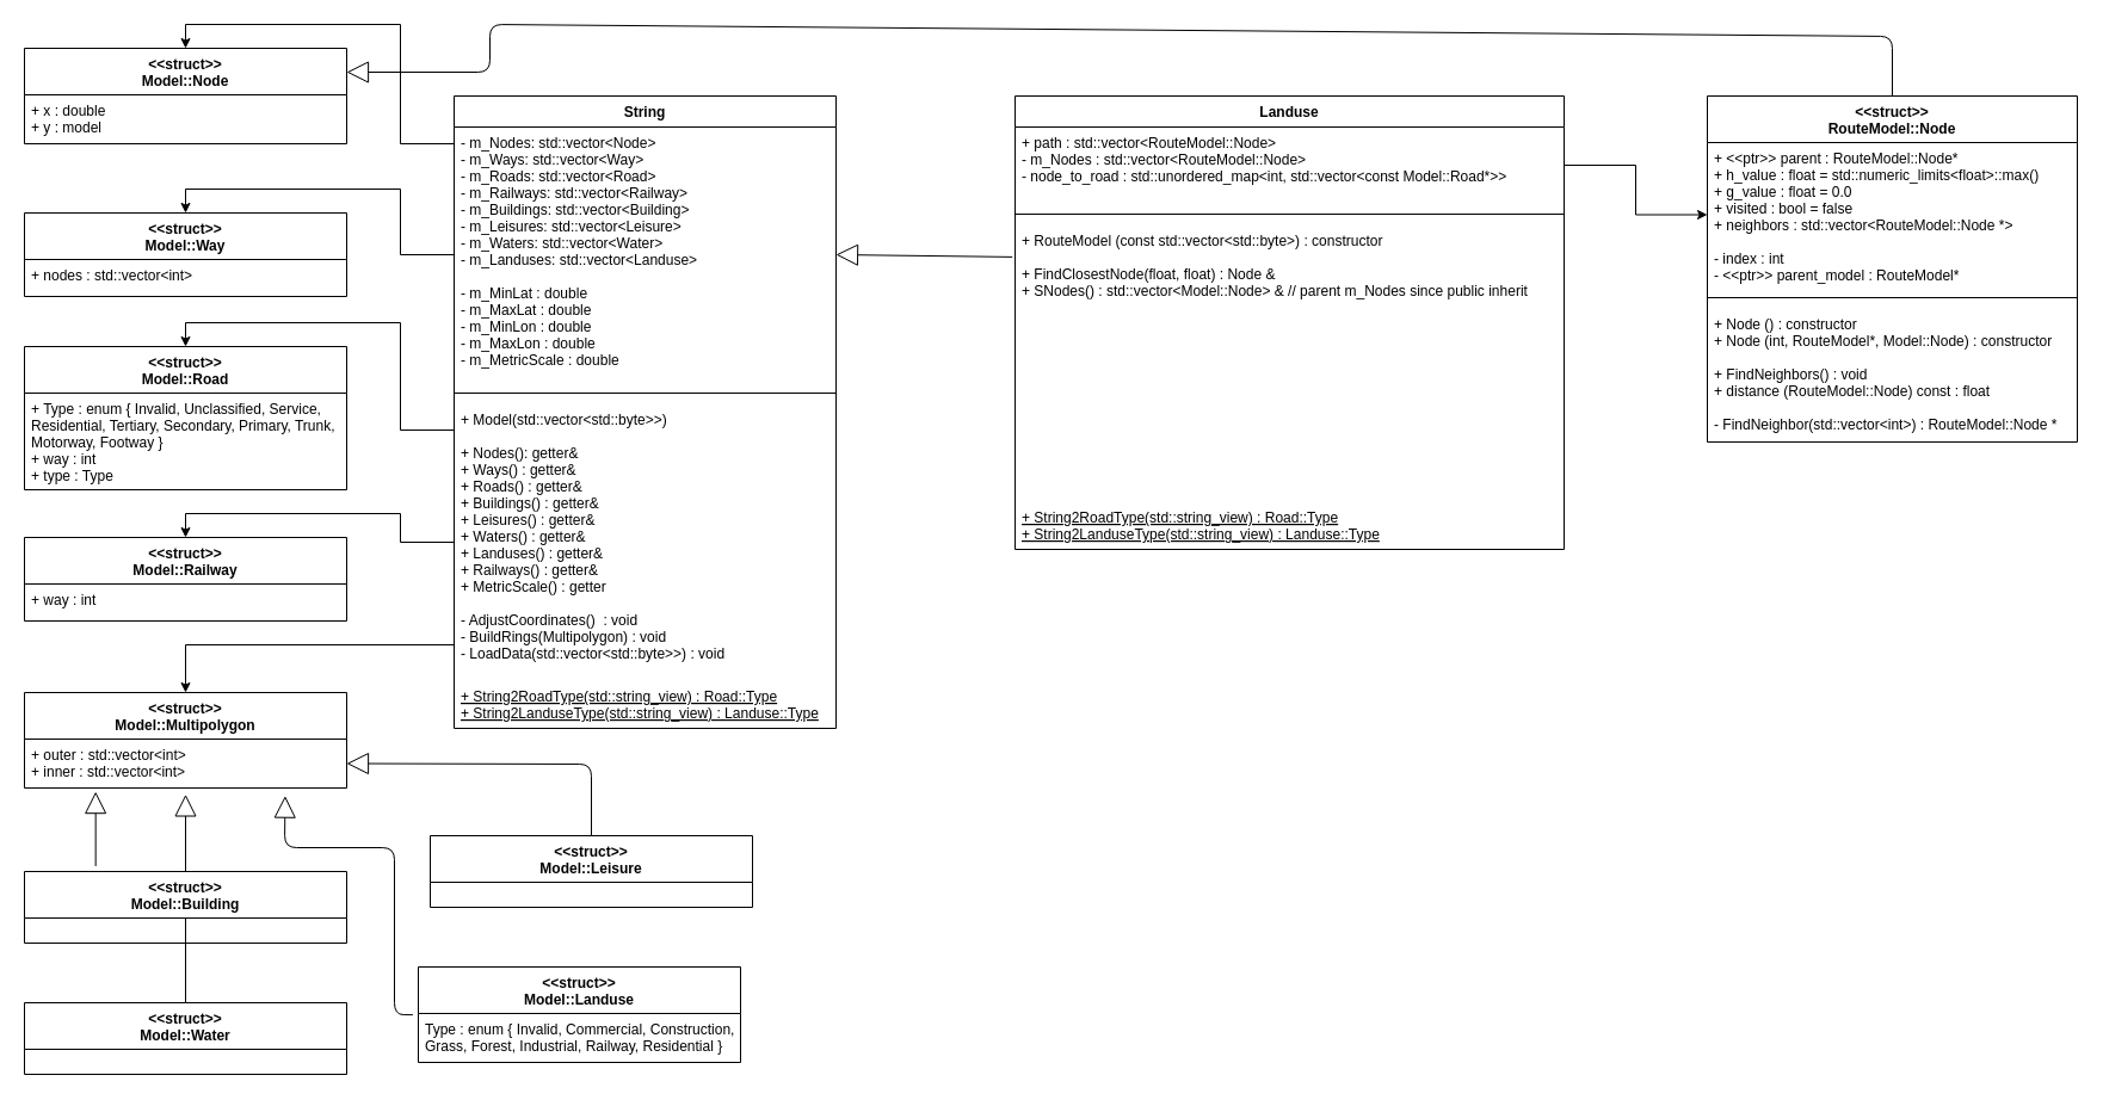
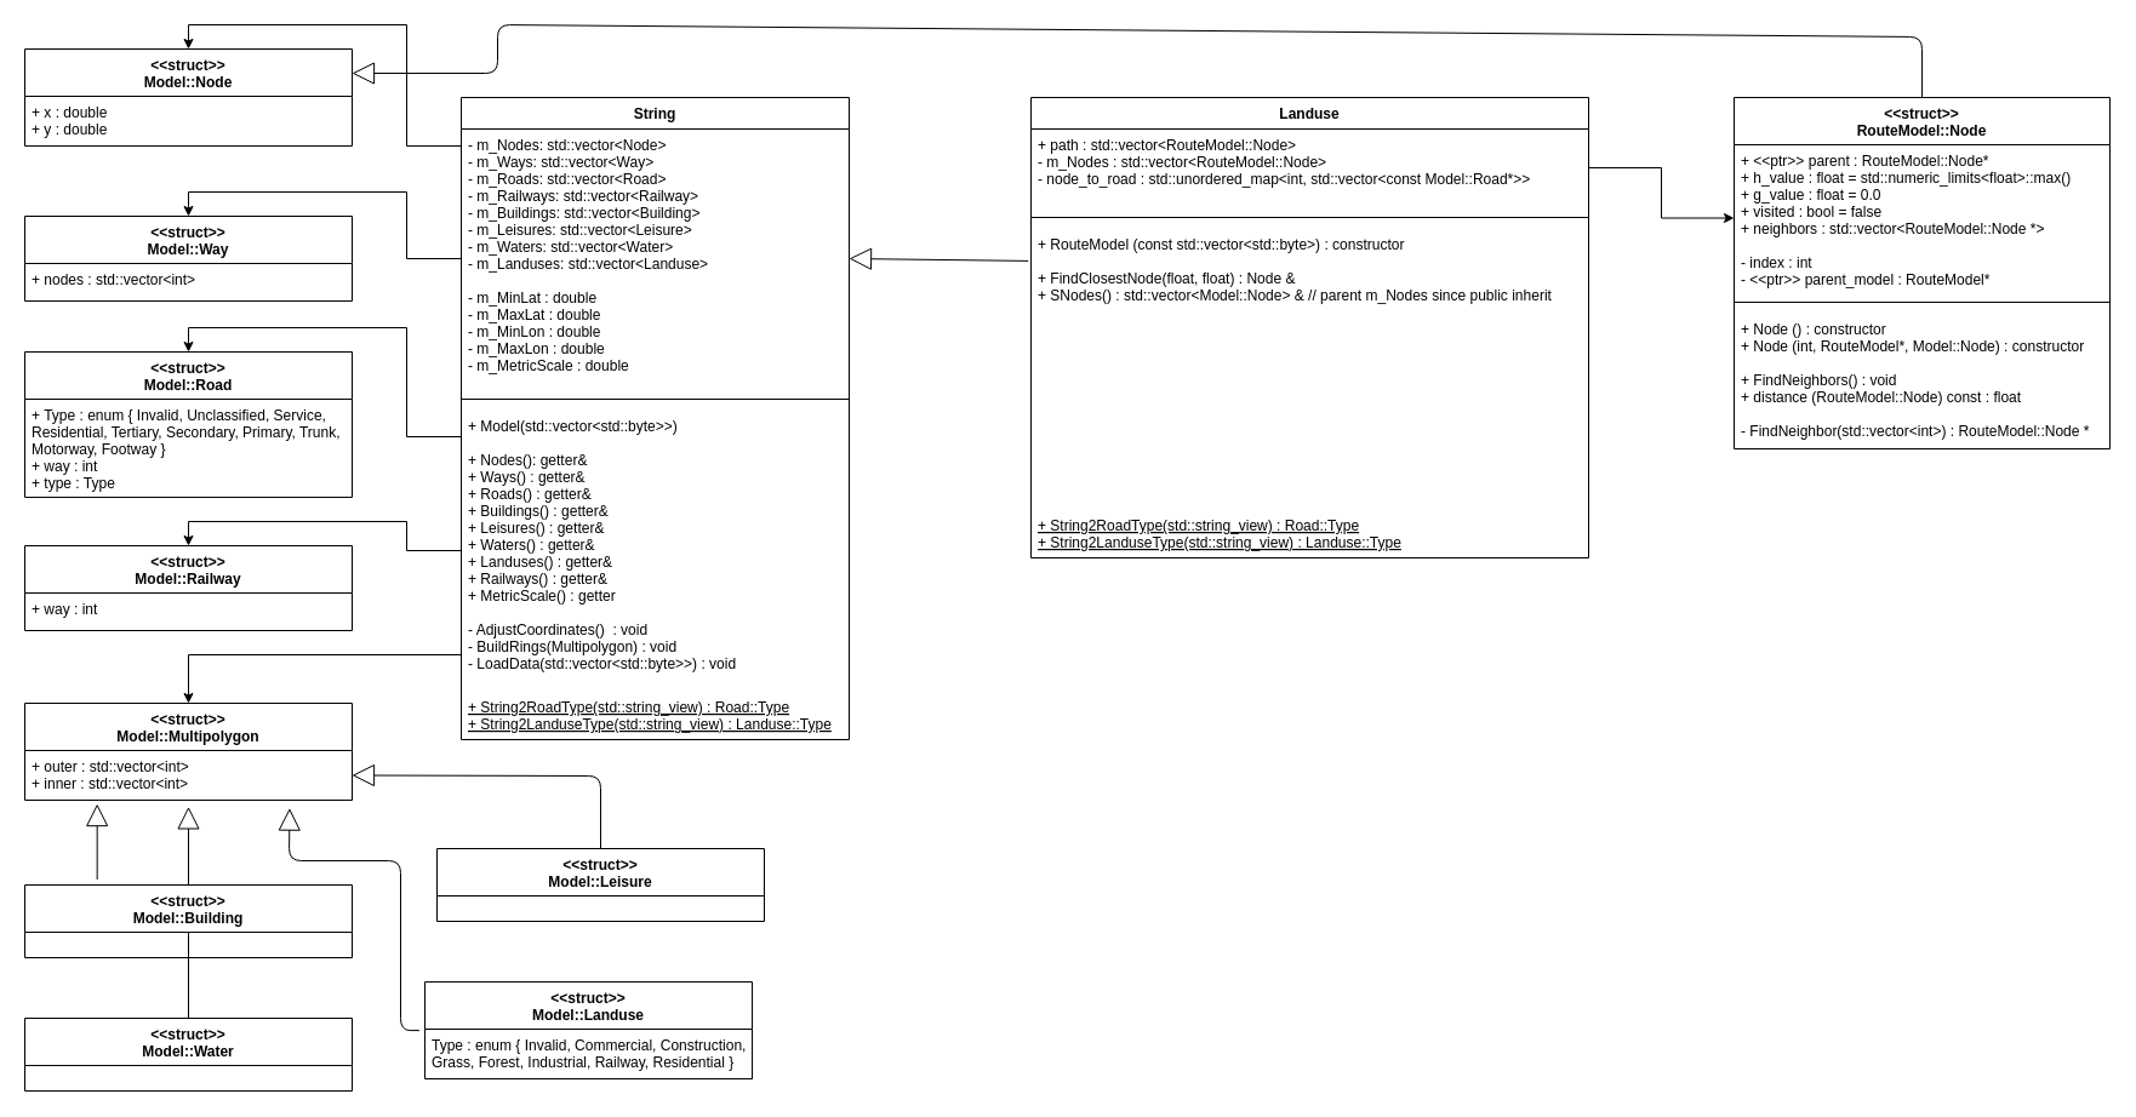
- <mxCell id="9" value="+ x : double&#10;+ y : model" style="text;strokeColor=none;fillColor=none;align=left;verticalAlign=top;spacingLeft=4;spacingRight=4;overflow=hidden;rotatable=0;points=[[0,0.5],[1,0.5]];portConstraint=eastwest;" vertex="1" parent="8"><mxGeometry y="39" width="270" height="41" as="geometry" /></mxCell>
+ <mxCell id="9" value="+ x : double&#10;+ y : double" style="text;strokeColor=none;fillColor=none;align=left;verticalAlign=top;spacingLeft=4;spacingRight=4;overflow=hidden;rotatable=0;points=[[0,0.5],[1,0.5]];portConstraint=eastwest;" vertex="1" parent="8"><mxGeometry y="39" width="270" height="41" as="geometry" /></mxCell>
